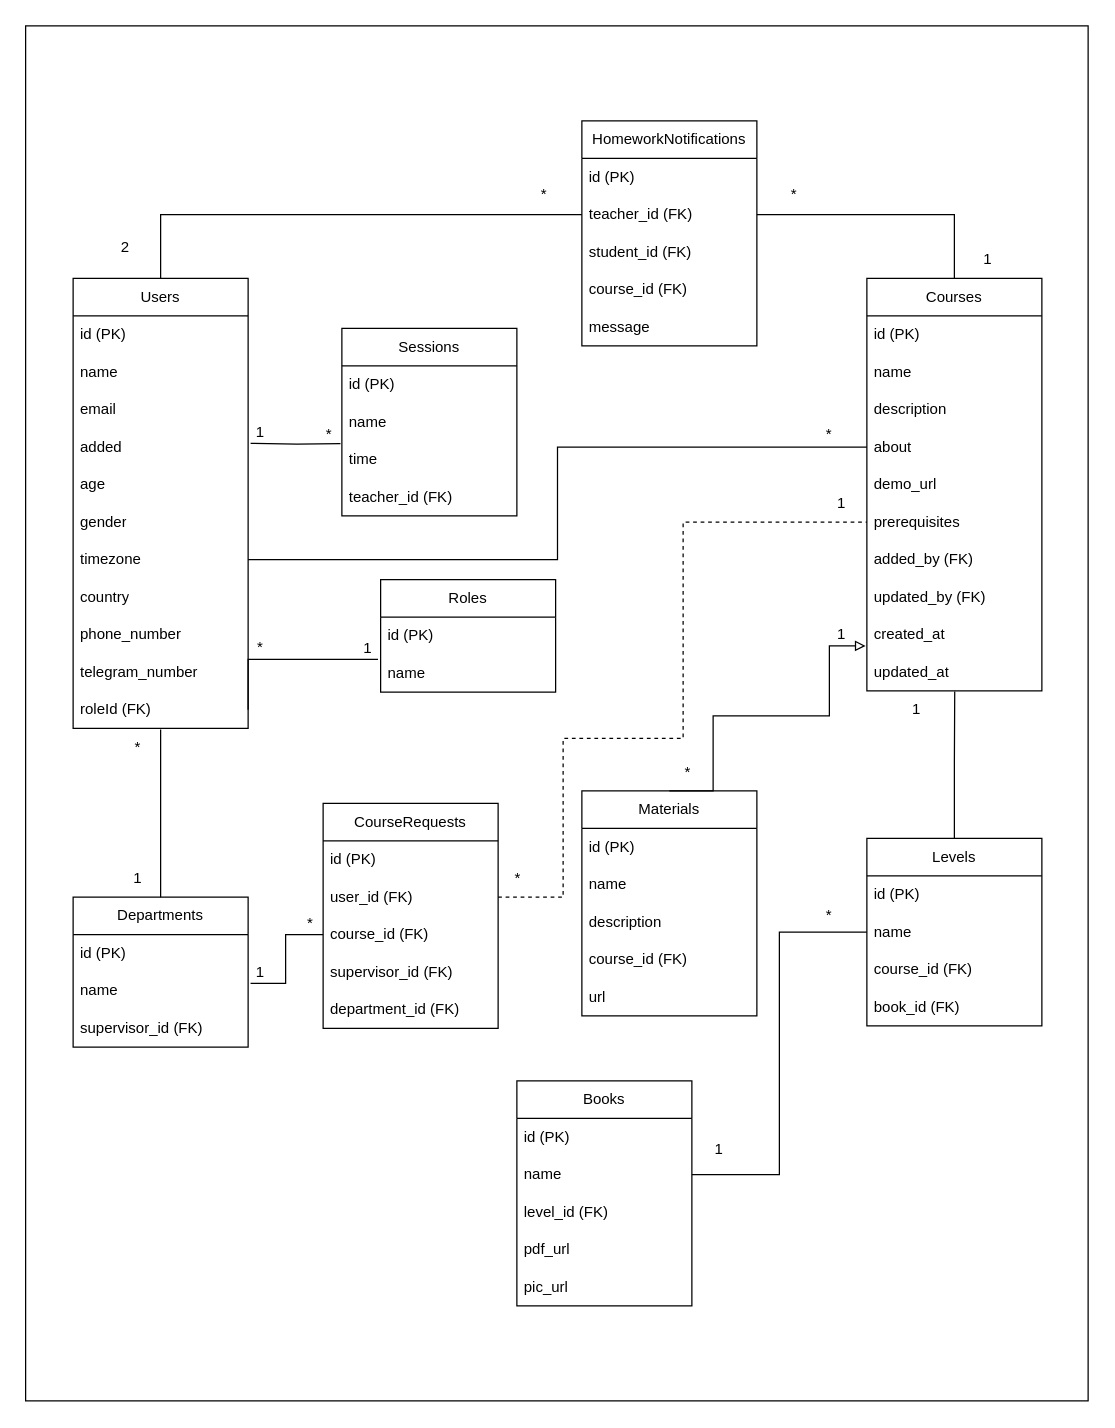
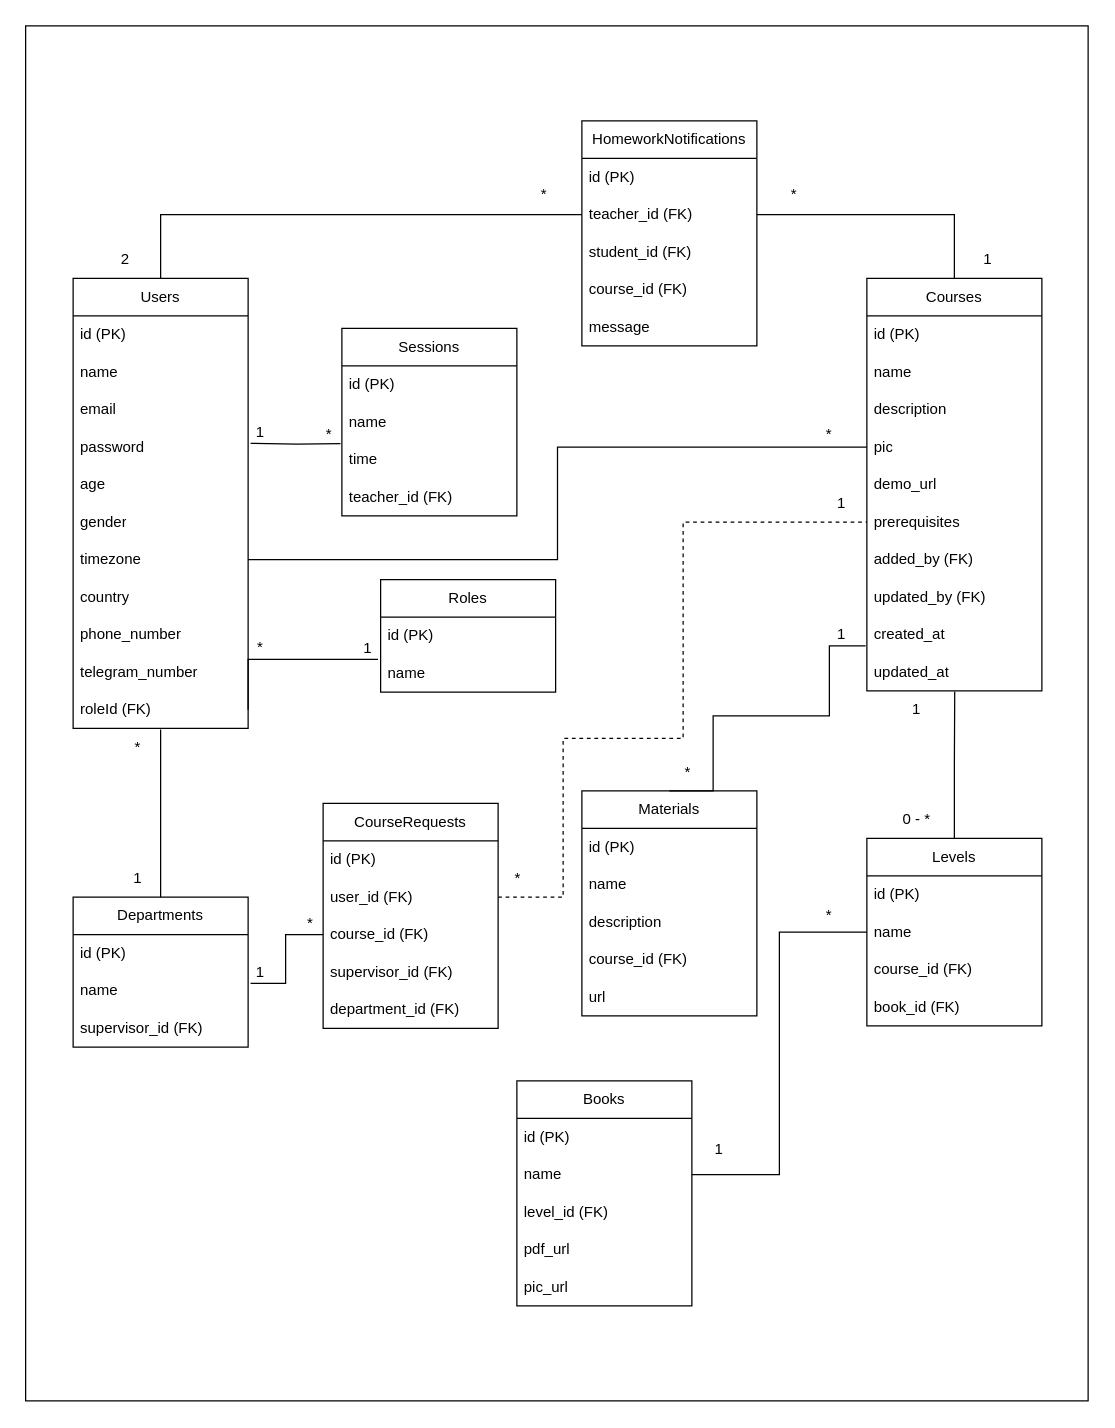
- <mxCell id="89" value="2" style="text;html=1;align=center;verticalAlign=middle;whiteSpace=wrap;rounded=0;" vertex="1" parent="1"><mxGeometry x="70" y="182" width="60" height="30" as="geometry" /></mxCell>
+ <mxCell id="89" value="2" style="text;html=1;align=center;verticalAlign=middle;whiteSpace=wrap;rounded=0;" vertex="1" parent="1"><mxGeometry x="70" y="192" width="60" height="30" as="geometry" /></mxCell>
- <mxCell id="8" value="added" style="text;strokeColor=none;fillColor=none;align=left;verticalAlign=middle;spacingLeft=4;spacingRight=4;overflow=hidden;points=[[0,0.5],[1,0.5]];portConstraint=eastwest;rotatable=0;whiteSpace=wrap;html=1;" vertex="1" parent="4"><mxGeometry y="120" width="140" height="30" as="geometry" /></mxCell>
+ <mxCell id="8" value="password" style="text;strokeColor=none;fillColor=none;align=left;verticalAlign=middle;spacingLeft=4;spacingRight=4;overflow=hidden;points=[[0,0.5],[1,0.5]];portConstraint=eastwest;rotatable=0;whiteSpace=wrap;html=1;" vertex="1" parent="4"><mxGeometry y="120" width="140" height="30" as="geometry" /></mxCell>
- <mxCell id="33" value="about" style="text;strokeColor=none;fillColor=none;align=left;verticalAlign=middle;spacingLeft=4;spacingRight=4;overflow=hidden;points=[[0,0.5],[1,0.5]];portConstraint=eastwest;rotatable=0;whiteSpace=wrap;html=1;" vertex="1" parent="29"><mxGeometry y="120" width="140" height="30" as="geometry" /></mxCell>
+ <mxCell id="33" value="pic" style="text;strokeColor=none;fillColor=none;align=left;verticalAlign=middle;spacingLeft=4;spacingRight=4;overflow=hidden;points=[[0,0.5],[1,0.5]];portConstraint=eastwest;rotatable=0;whiteSpace=wrap;html=1;" vertex="1" parent="29"><mxGeometry y="120" width="140" height="30" as="geometry" /></mxCell>
- <mxCell id="82" style="edgeStyle=orthogonalEdgeStyle;rounded=0;orthogonalLoop=1;jettySize=auto;html=1;entryX=-0.007;entryY=0.8;entryDx=0;entryDy=0;entryPerimeter=0;exitX=0.5;exitY=0;exitDx=0;exitDy=0;endArrow=block;endFill=0;" edge="1" parent="1" source="45" target="38"><mxGeometry relative="1" as="geometry"><Array as="points"><mxPoint x="570" y="632" /><mxPoint x="570" y="572" /><mxPoint x="663" y="572" /><mxPoint x="663" y="516" /></Array></mxGeometry></mxCell>
+ <mxCell id="82" style="edgeStyle=orthogonalEdgeStyle;rounded=0;orthogonalLoop=1;jettySize=auto;html=1;entryX=-0.007;entryY=0.8;entryDx=0;entryDy=0;entryPerimeter=0;exitX=0.5;exitY=0;exitDx=0;exitDy=0;endArrow=none;endFill=0;" edge="1" parent="1" source="45" target="38"><mxGeometry relative="1" as="geometry"><Array as="points"><mxPoint x="570" y="632" /><mxPoint x="570" y="572" /><mxPoint x="663" y="572" /><mxPoint x="663" y="516" /></Array></mxGeometry></mxCell>
+ <mxCell id="75" value="0 - *" style="text;html=1;align=center;verticalAlign=middle;whiteSpace=wrap;rounded=0;" vertex="1" parent="1"><mxGeometry x="703" y="640" width="60" height="30" as="geometry" /></mxCell>
